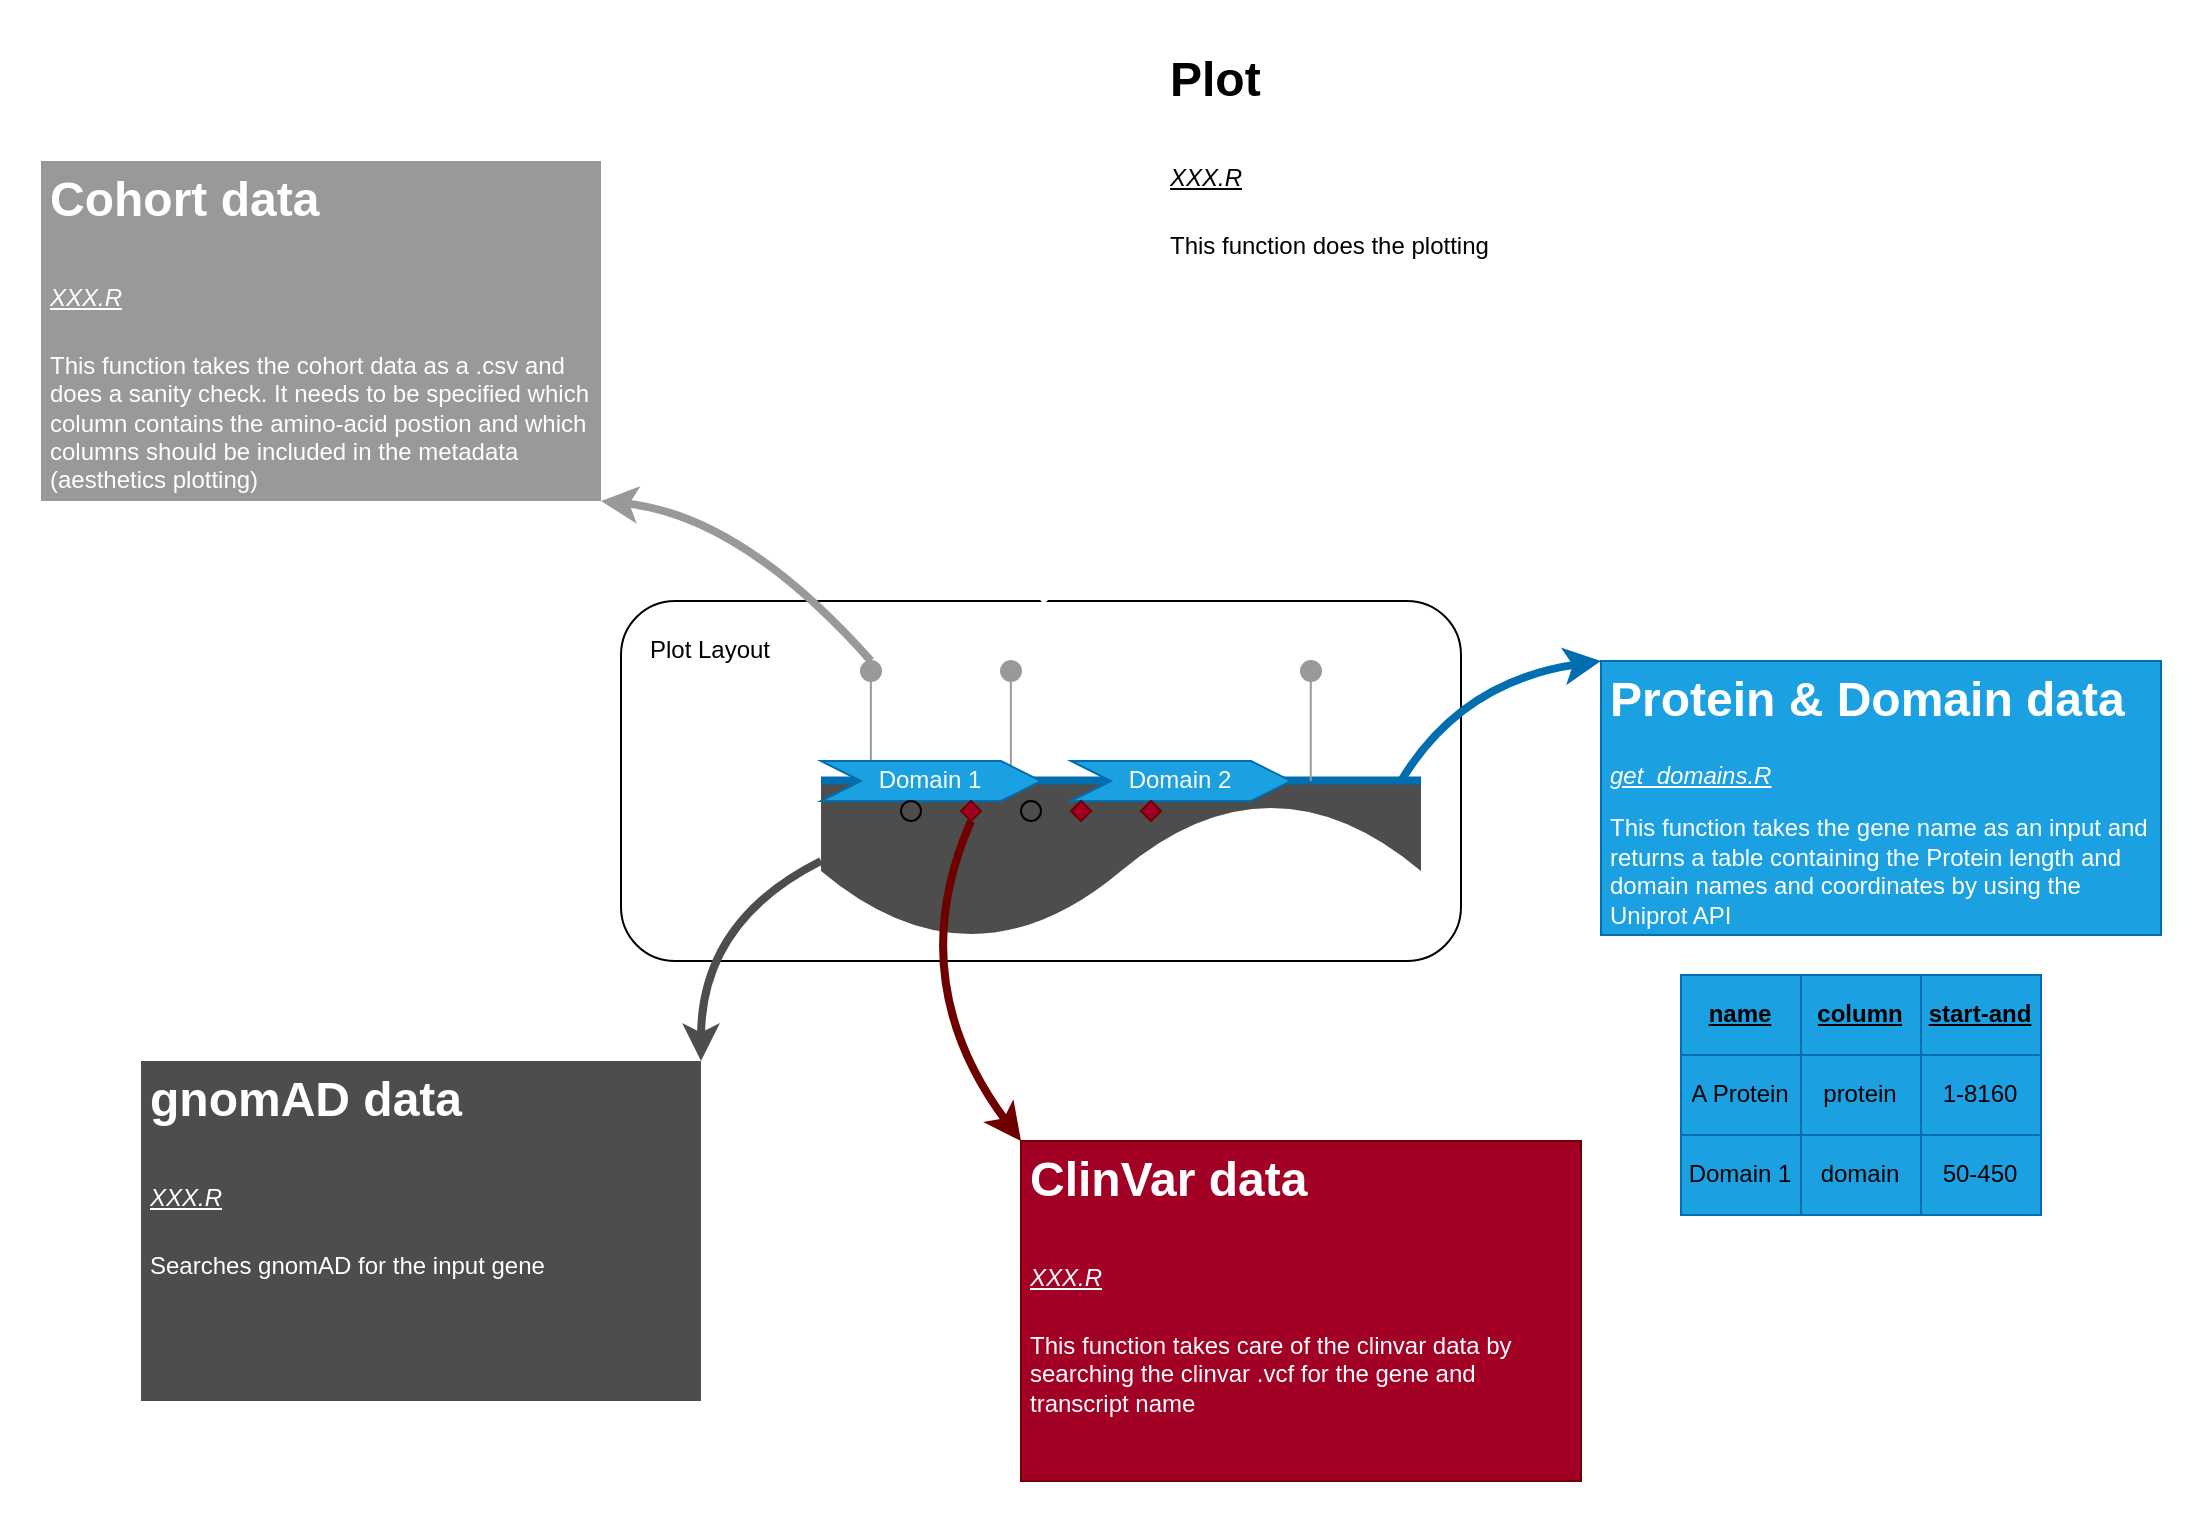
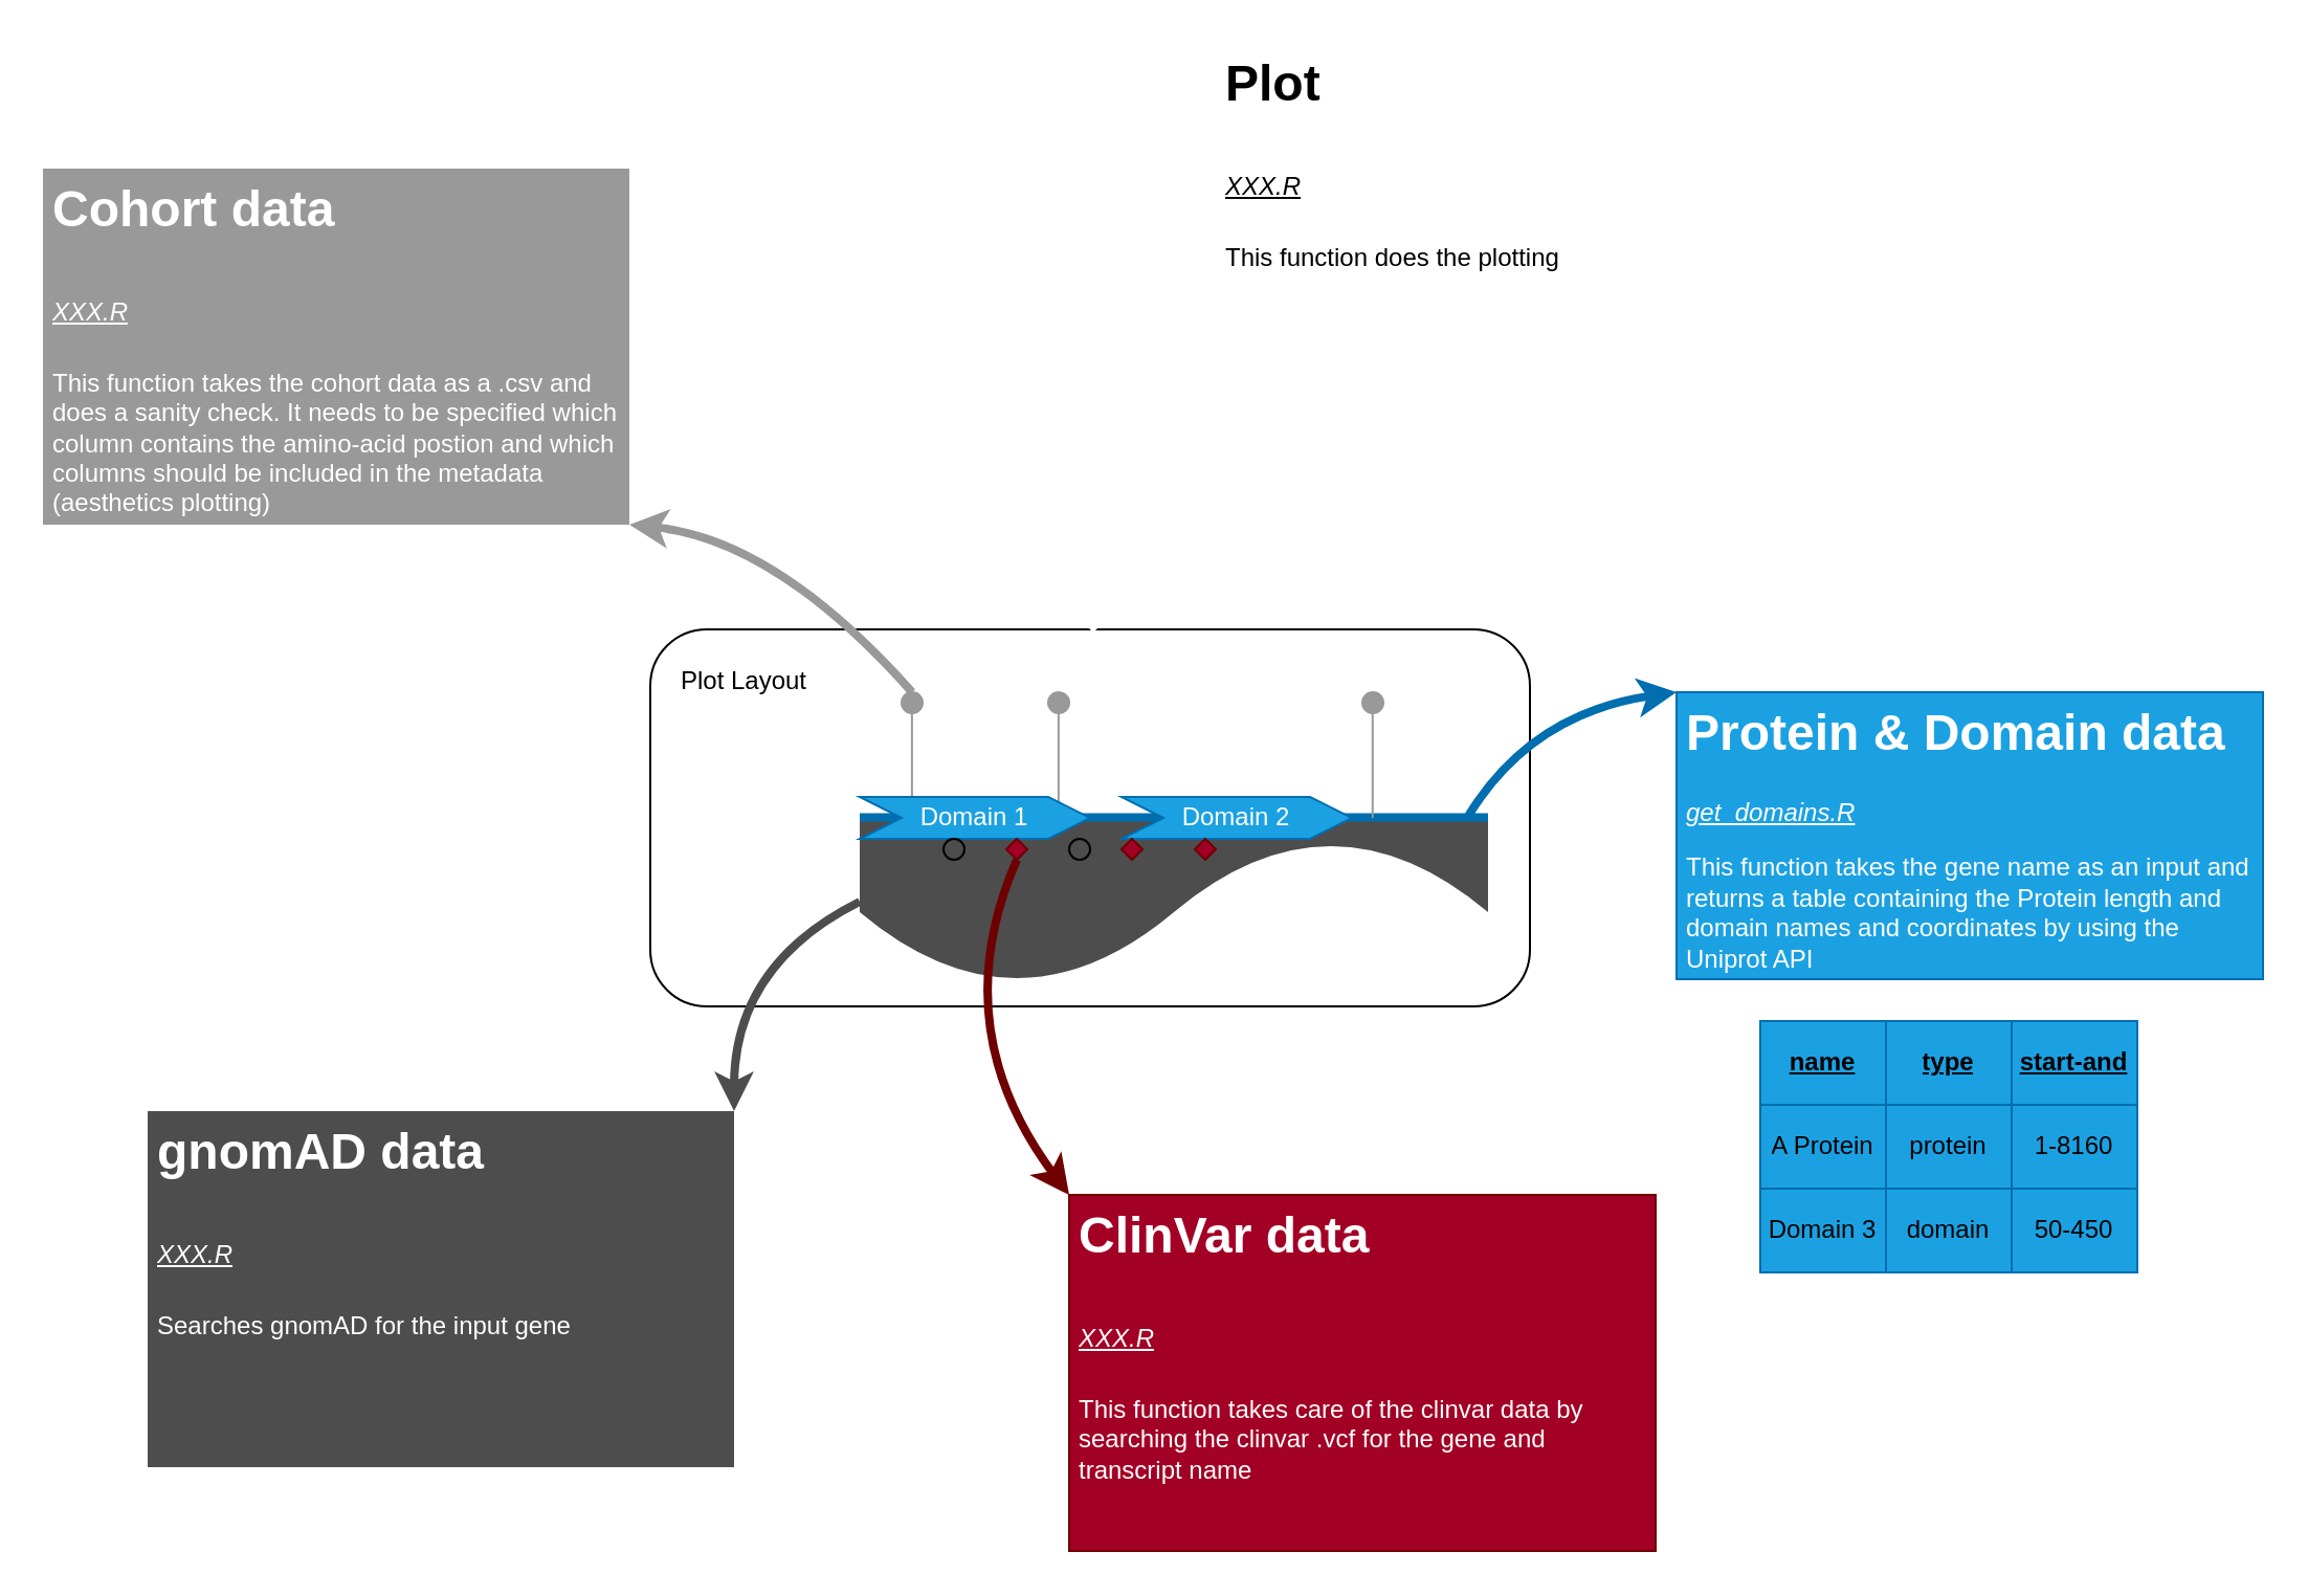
- <mxCell id="24" value="&lt;b&gt;&lt;u&gt;column&lt;/u&gt;&lt;/b&gt;" style="shape=partialRectangle;html=1;whiteSpace=wrap;connectable=0;fillColor=none;top=0;left=0;bottom=0;right=0;overflow=hidden;strokeColor=default;" vertex="1" parent="22"><mxGeometry x="60" width="60" height="40" as="geometry"><mxRectangle width="60" height="40" as="alternateBounds" /></mxGeometry></mxCell>
+ <mxCell id="24" value="&lt;b&gt;&lt;u&gt;type&lt;/u&gt;&lt;/b&gt;" style="shape=partialRectangle;html=1;whiteSpace=wrap;connectable=0;fillColor=none;top=0;left=0;bottom=0;right=0;overflow=hidden;strokeColor=default;" vertex="1" parent="22"><mxGeometry x="60" width="60" height="40" as="geometry"><mxRectangle width="60" height="40" as="alternateBounds" /></mxGeometry></mxCell>
- <mxCell id="31" value="Domain 1" style="shape=partialRectangle;html=1;whiteSpace=wrap;connectable=0;fillColor=none;top=0;left=0;bottom=0;right=0;overflow=hidden;strokeColor=default;" vertex="1" parent="30"><mxGeometry width="60" height="40" as="geometry"><mxRectangle width="60" height="40" as="alternateBounds" /></mxGeometry></mxCell>
+ <mxCell id="31" value="Domain 3" style="shape=partialRectangle;html=1;whiteSpace=wrap;connectable=0;fillColor=none;top=0;left=0;bottom=0;right=0;overflow=hidden;strokeColor=default;" vertex="1" parent="30"><mxGeometry width="60" height="40" as="geometry"><mxRectangle width="60" height="40" as="alternateBounds" /></mxGeometry></mxCell>
